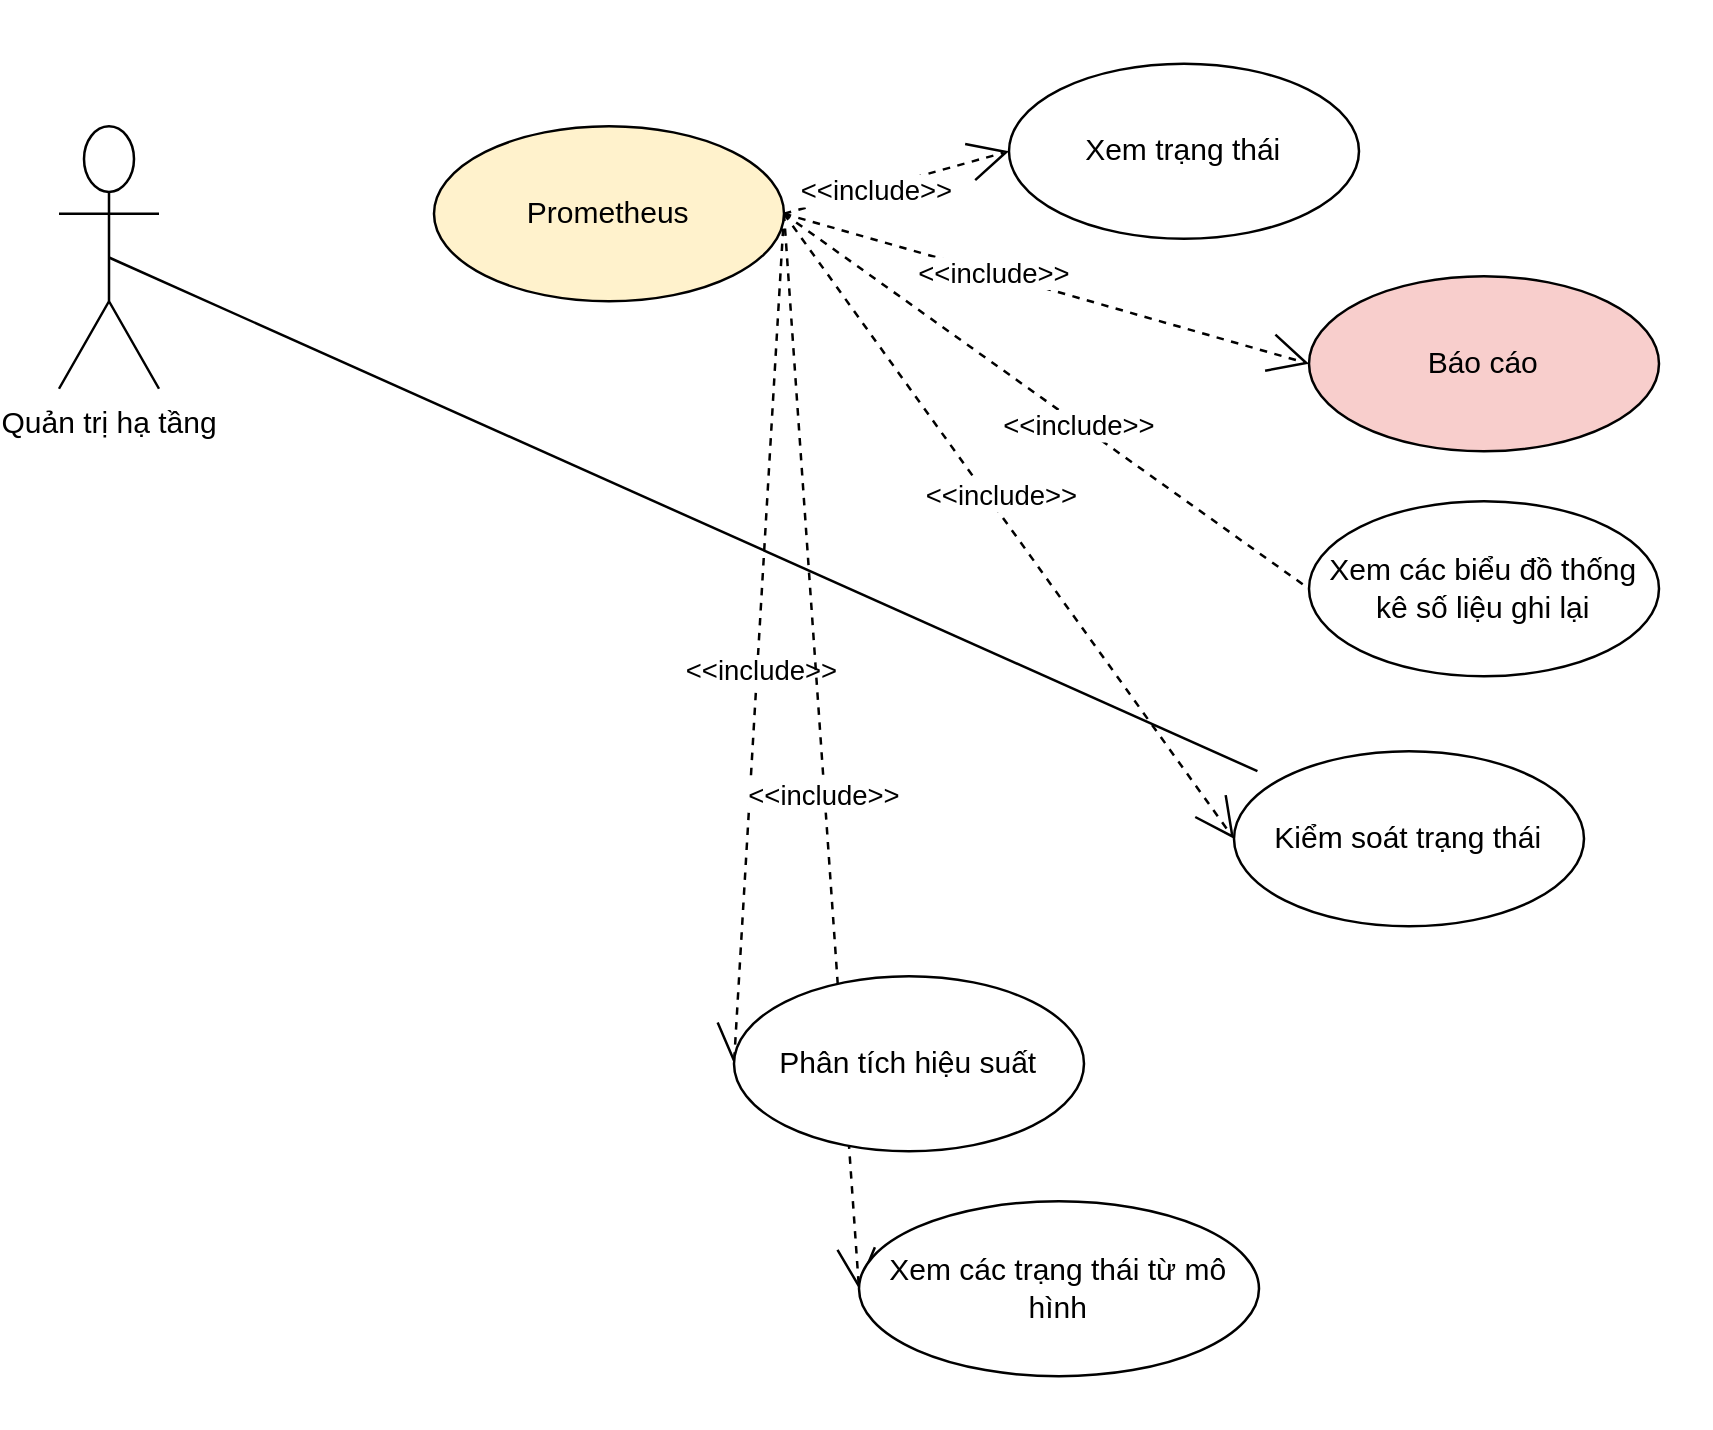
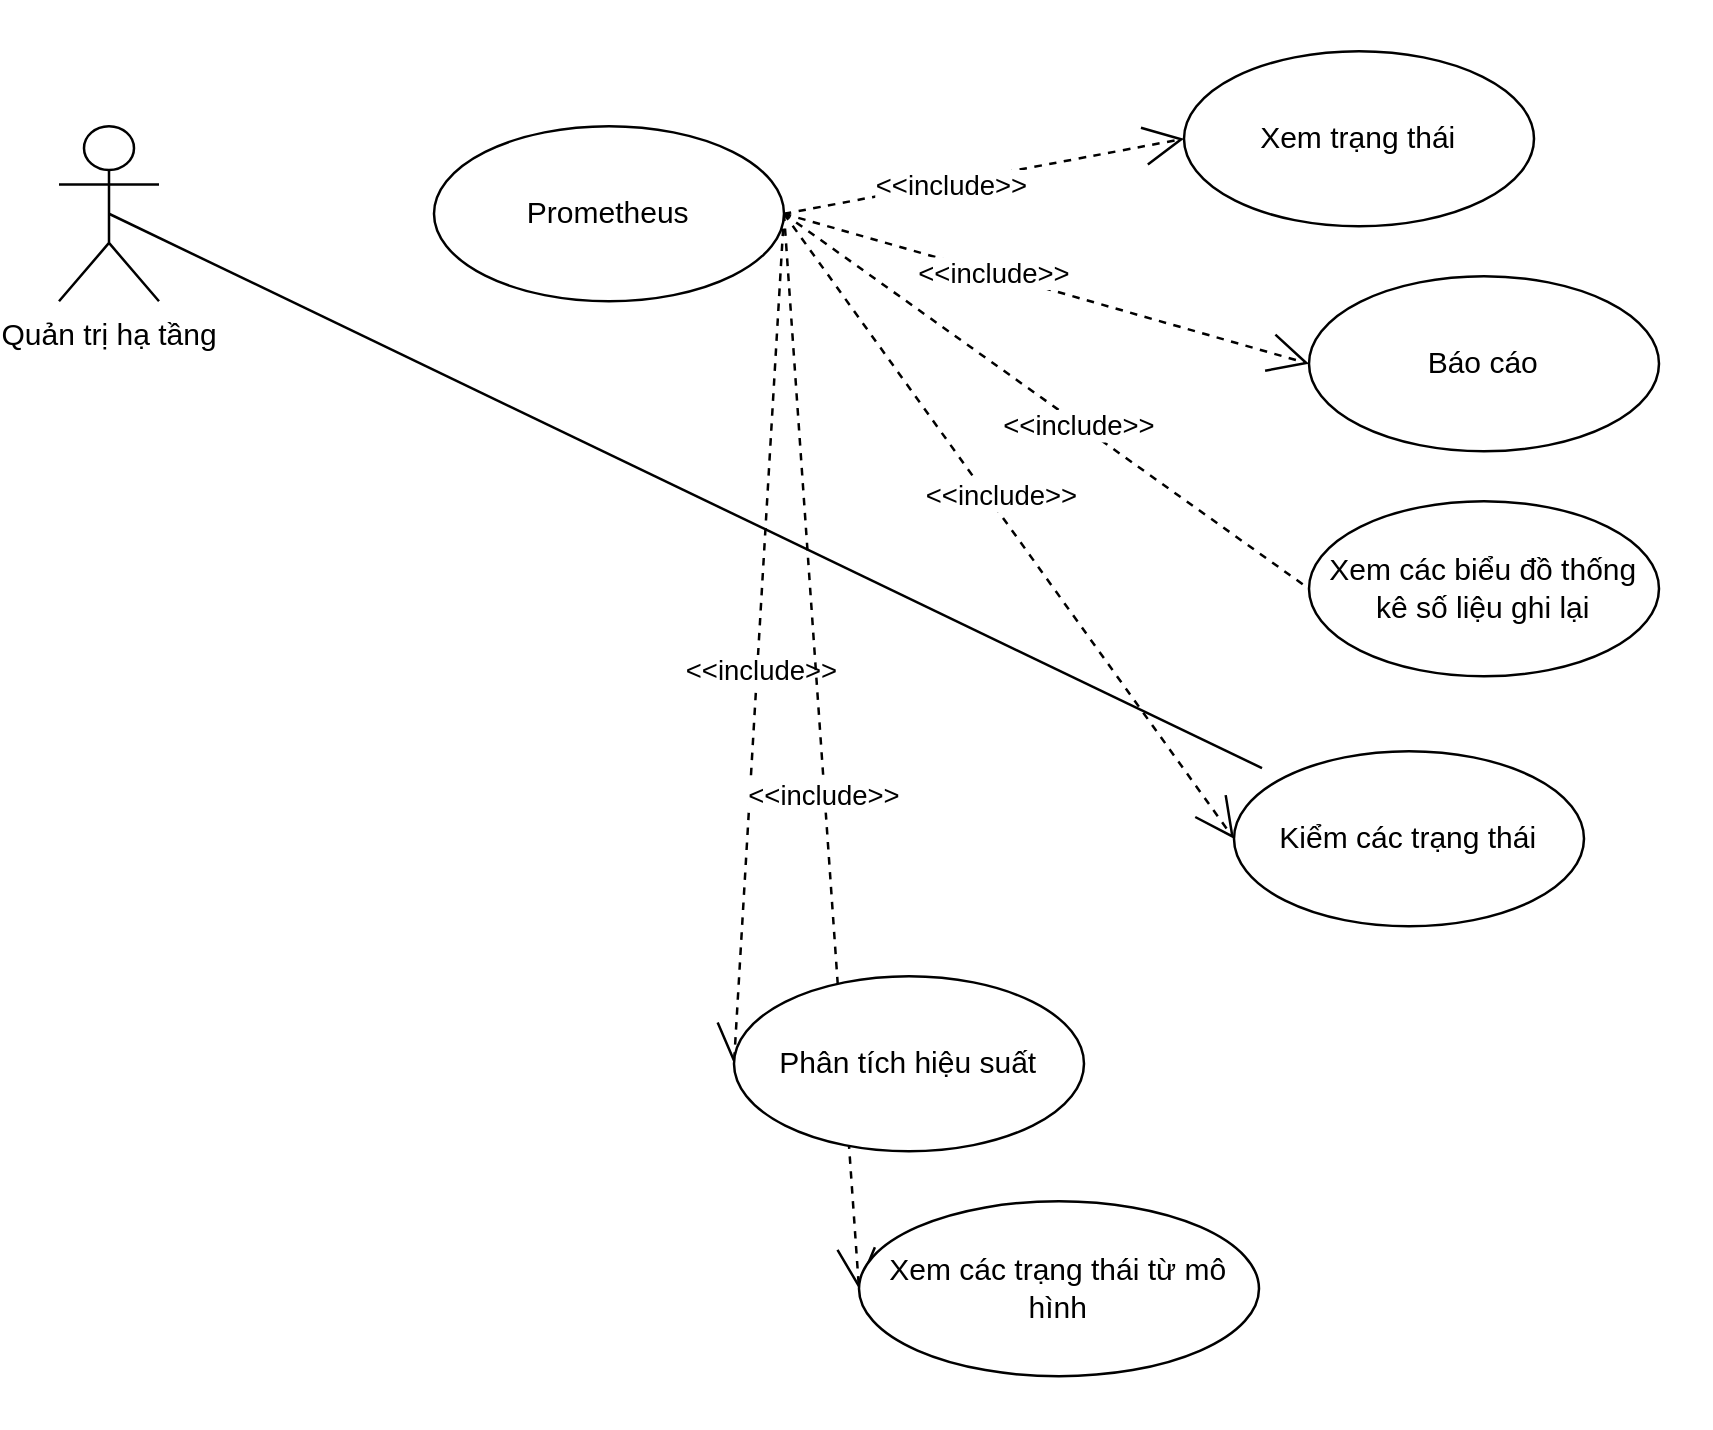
- <mxCell id="17" value="Xem trạng thái" style="ellipse;whiteSpace=wrap;html=1;" parent="1" vertex="1"><mxGeometry x="400" y="25" width="140" height="70" as="geometry" /></mxCell>
+ <mxCell id="17" value="Xem trạng thái" style="ellipse;whiteSpace=wrap;html=1;" parent="1" vertex="1"><mxGeometry x="470" y="20" width="140" height="70" as="geometry" /></mxCell>
- <mxCell id="16" value="Prometheus" style="ellipse;whiteSpace=wrap;html=1;fillColor=#fff2cc;" parent="1" vertex="1"><mxGeometry x="170" y="50" width="140" height="70" as="geometry" /></mxCell>
+ <mxCell id="16" value="Prometheus" style="ellipse;whiteSpace=wrap;html=1;" parent="1" vertex="1"><mxGeometry x="170" y="50" width="140" height="70" as="geometry" /></mxCell>
- <mxCell id="3" value="Quản trị hạ tầng" style="shape=umlActor;verticalLabelPosition=bottom;verticalAlign=top;html=1;" parent="1" vertex="1"><mxGeometry x="20" y="50" width="40" height="105" as="geometry" /></mxCell>
+ <mxCell id="3" value="Quản trị hạ tầng" style="shape=umlActor;verticalLabelPosition=bottom;verticalAlign=top;html=1;" parent="1" vertex="1"><mxGeometry x="20" y="50" width="40" height="70" as="geometry" /></mxCell>
- <mxCell id="18" value="Báo cáo" style="ellipse;whiteSpace=wrap;html=1;fillColor=#f8cecc;" parent="1" vertex="1"><mxGeometry x="520" y="110" width="140" height="70" as="geometry" /></mxCell>
+ <mxCell id="18" value="Báo cáo" style="ellipse;whiteSpace=wrap;html=1;" parent="1" vertex="1"><mxGeometry x="520" y="110" width="140" height="70" as="geometry" /></mxCell>
- <mxCell id="20" value="Kiểm soát trạng thái" style="ellipse;whiteSpace=wrap;html=1;" parent="1" vertex="1"><mxGeometry x="490" y="300" width="140" height="70" as="geometry" /></mxCell>
+ <mxCell id="20" value="Kiểm các trạng thái" style="ellipse;whiteSpace=wrap;html=1;" parent="1" vertex="1"><mxGeometry x="490" y="300" width="140" height="70" as="geometry" /></mxCell>
